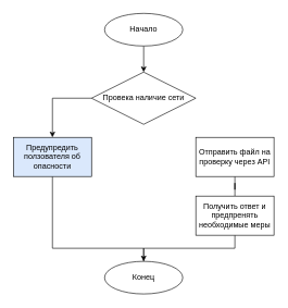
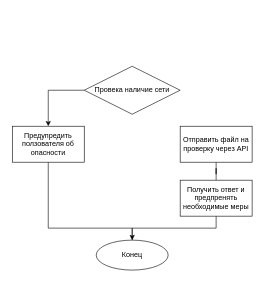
- <mxCell id="3" value="Начало" style="ellipse;whiteSpace=wrap;html=1;" parent="1" vertex="1"><mxGeometry x="160" y="20" width="120" height="50" as="geometry" /></mxCell>
- <mxCell id="2" style="edgeStyle=orthogonalEdgeStyle;rounded=0;orthogonalLoop=1;jettySize=auto;html=1;entryX=0.5;entryY=0;entryDx=0;entryDy=0;" edge="1" parent="1" source="3" target="5"><mxGeometry relative="1" as="geometry" /></mxCell>
- <mxCell id="9" value="Предупредить ползователя об опасности" style="rounded=0;whiteSpace=wrap;html=1;fillColor=#dae8fc;" vertex="1" parent="1"><mxGeometry x="20" y="210" width="120" height="60" as="geometry" /></mxCell>
+ <mxCell id="9" value="Предупредить ползователя об опасности" style="rounded=0;whiteSpace=wrap;html=1;" vertex="1" parent="1"><mxGeometry x="20" y="210" width="120" height="60" as="geometry" /></mxCell>
